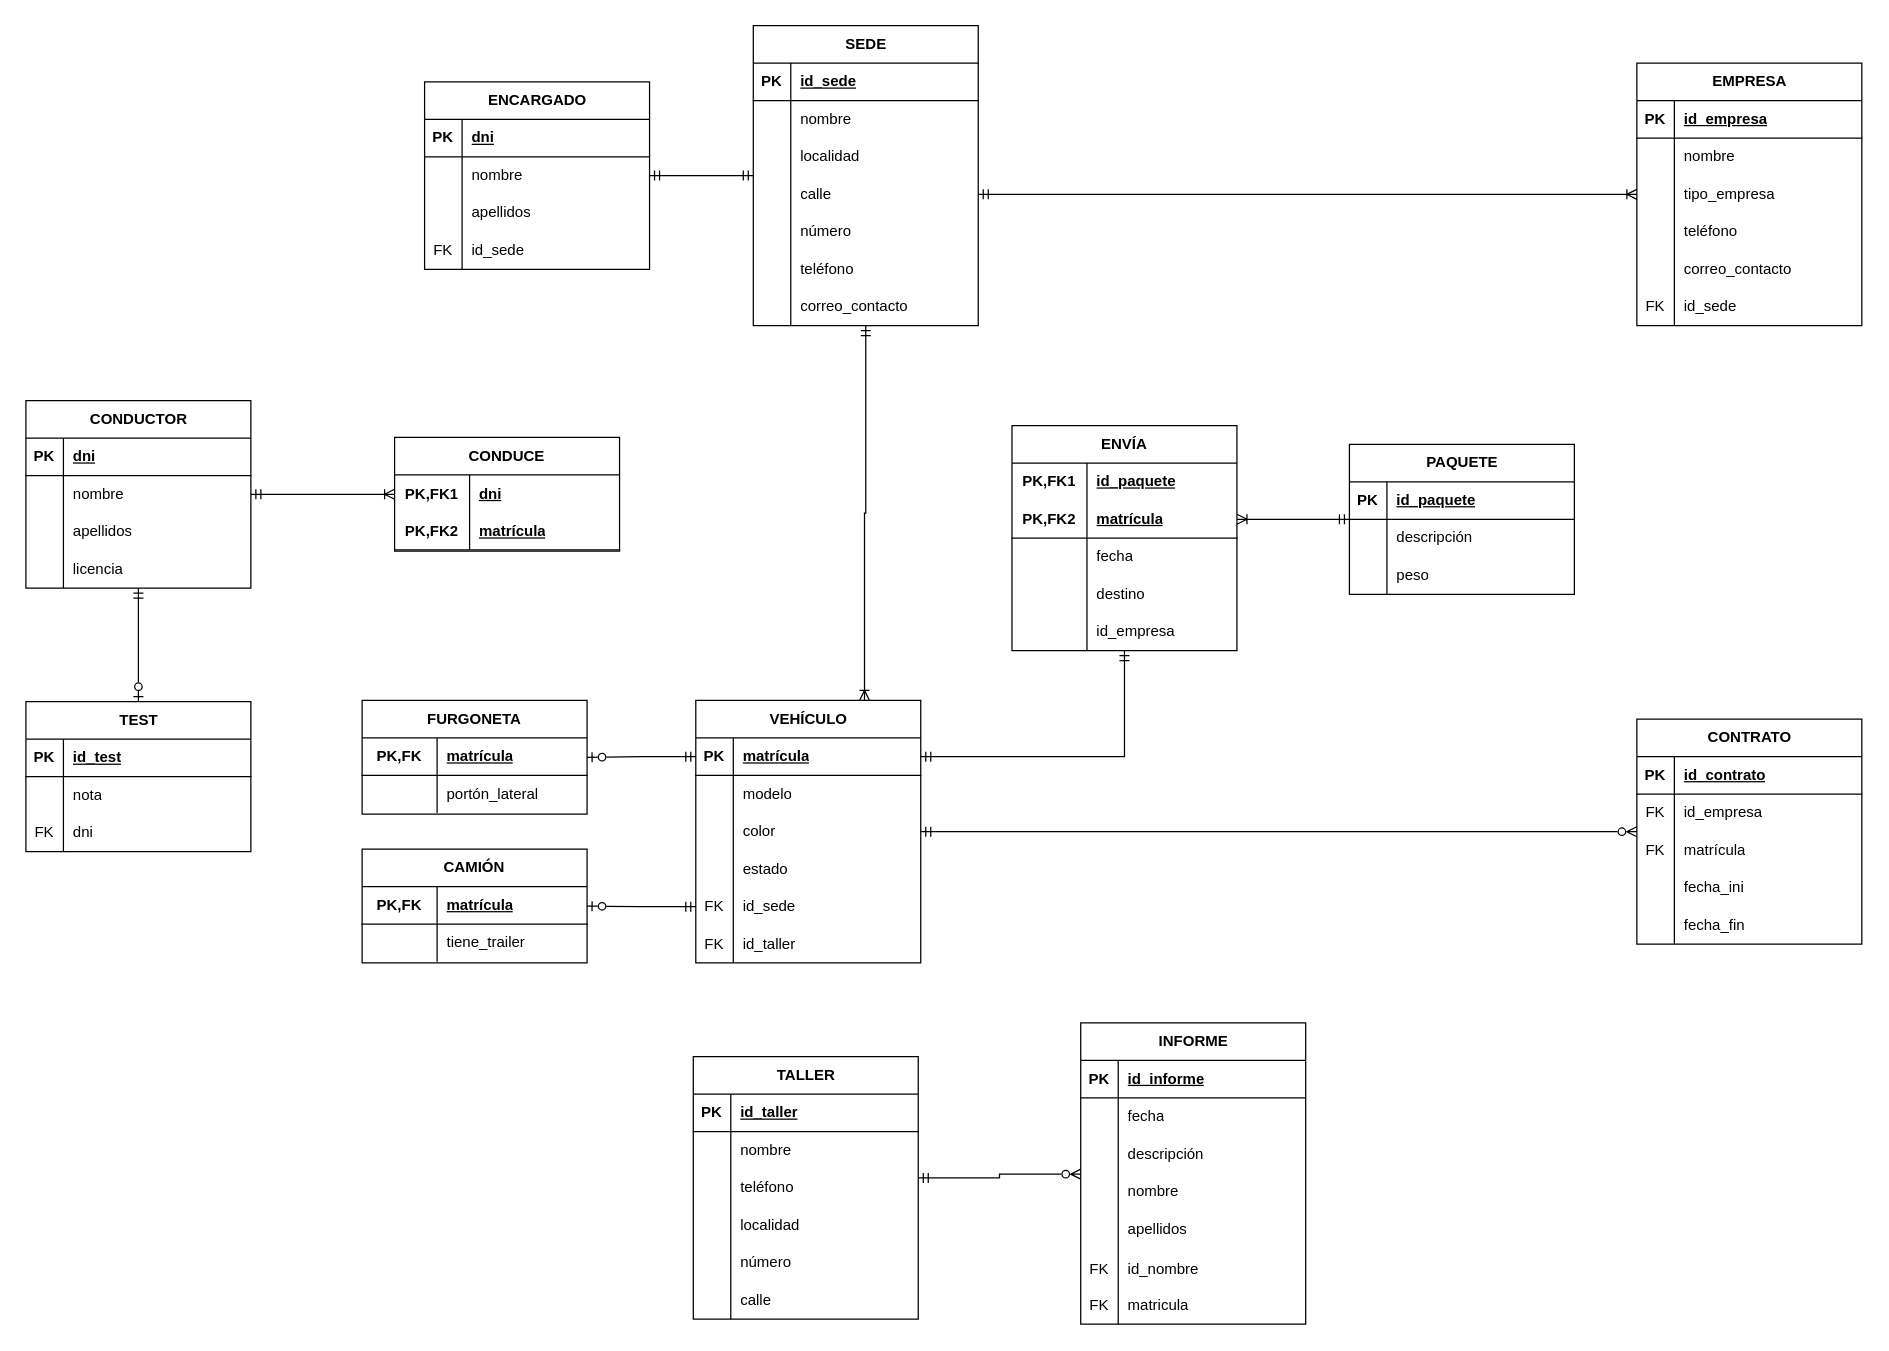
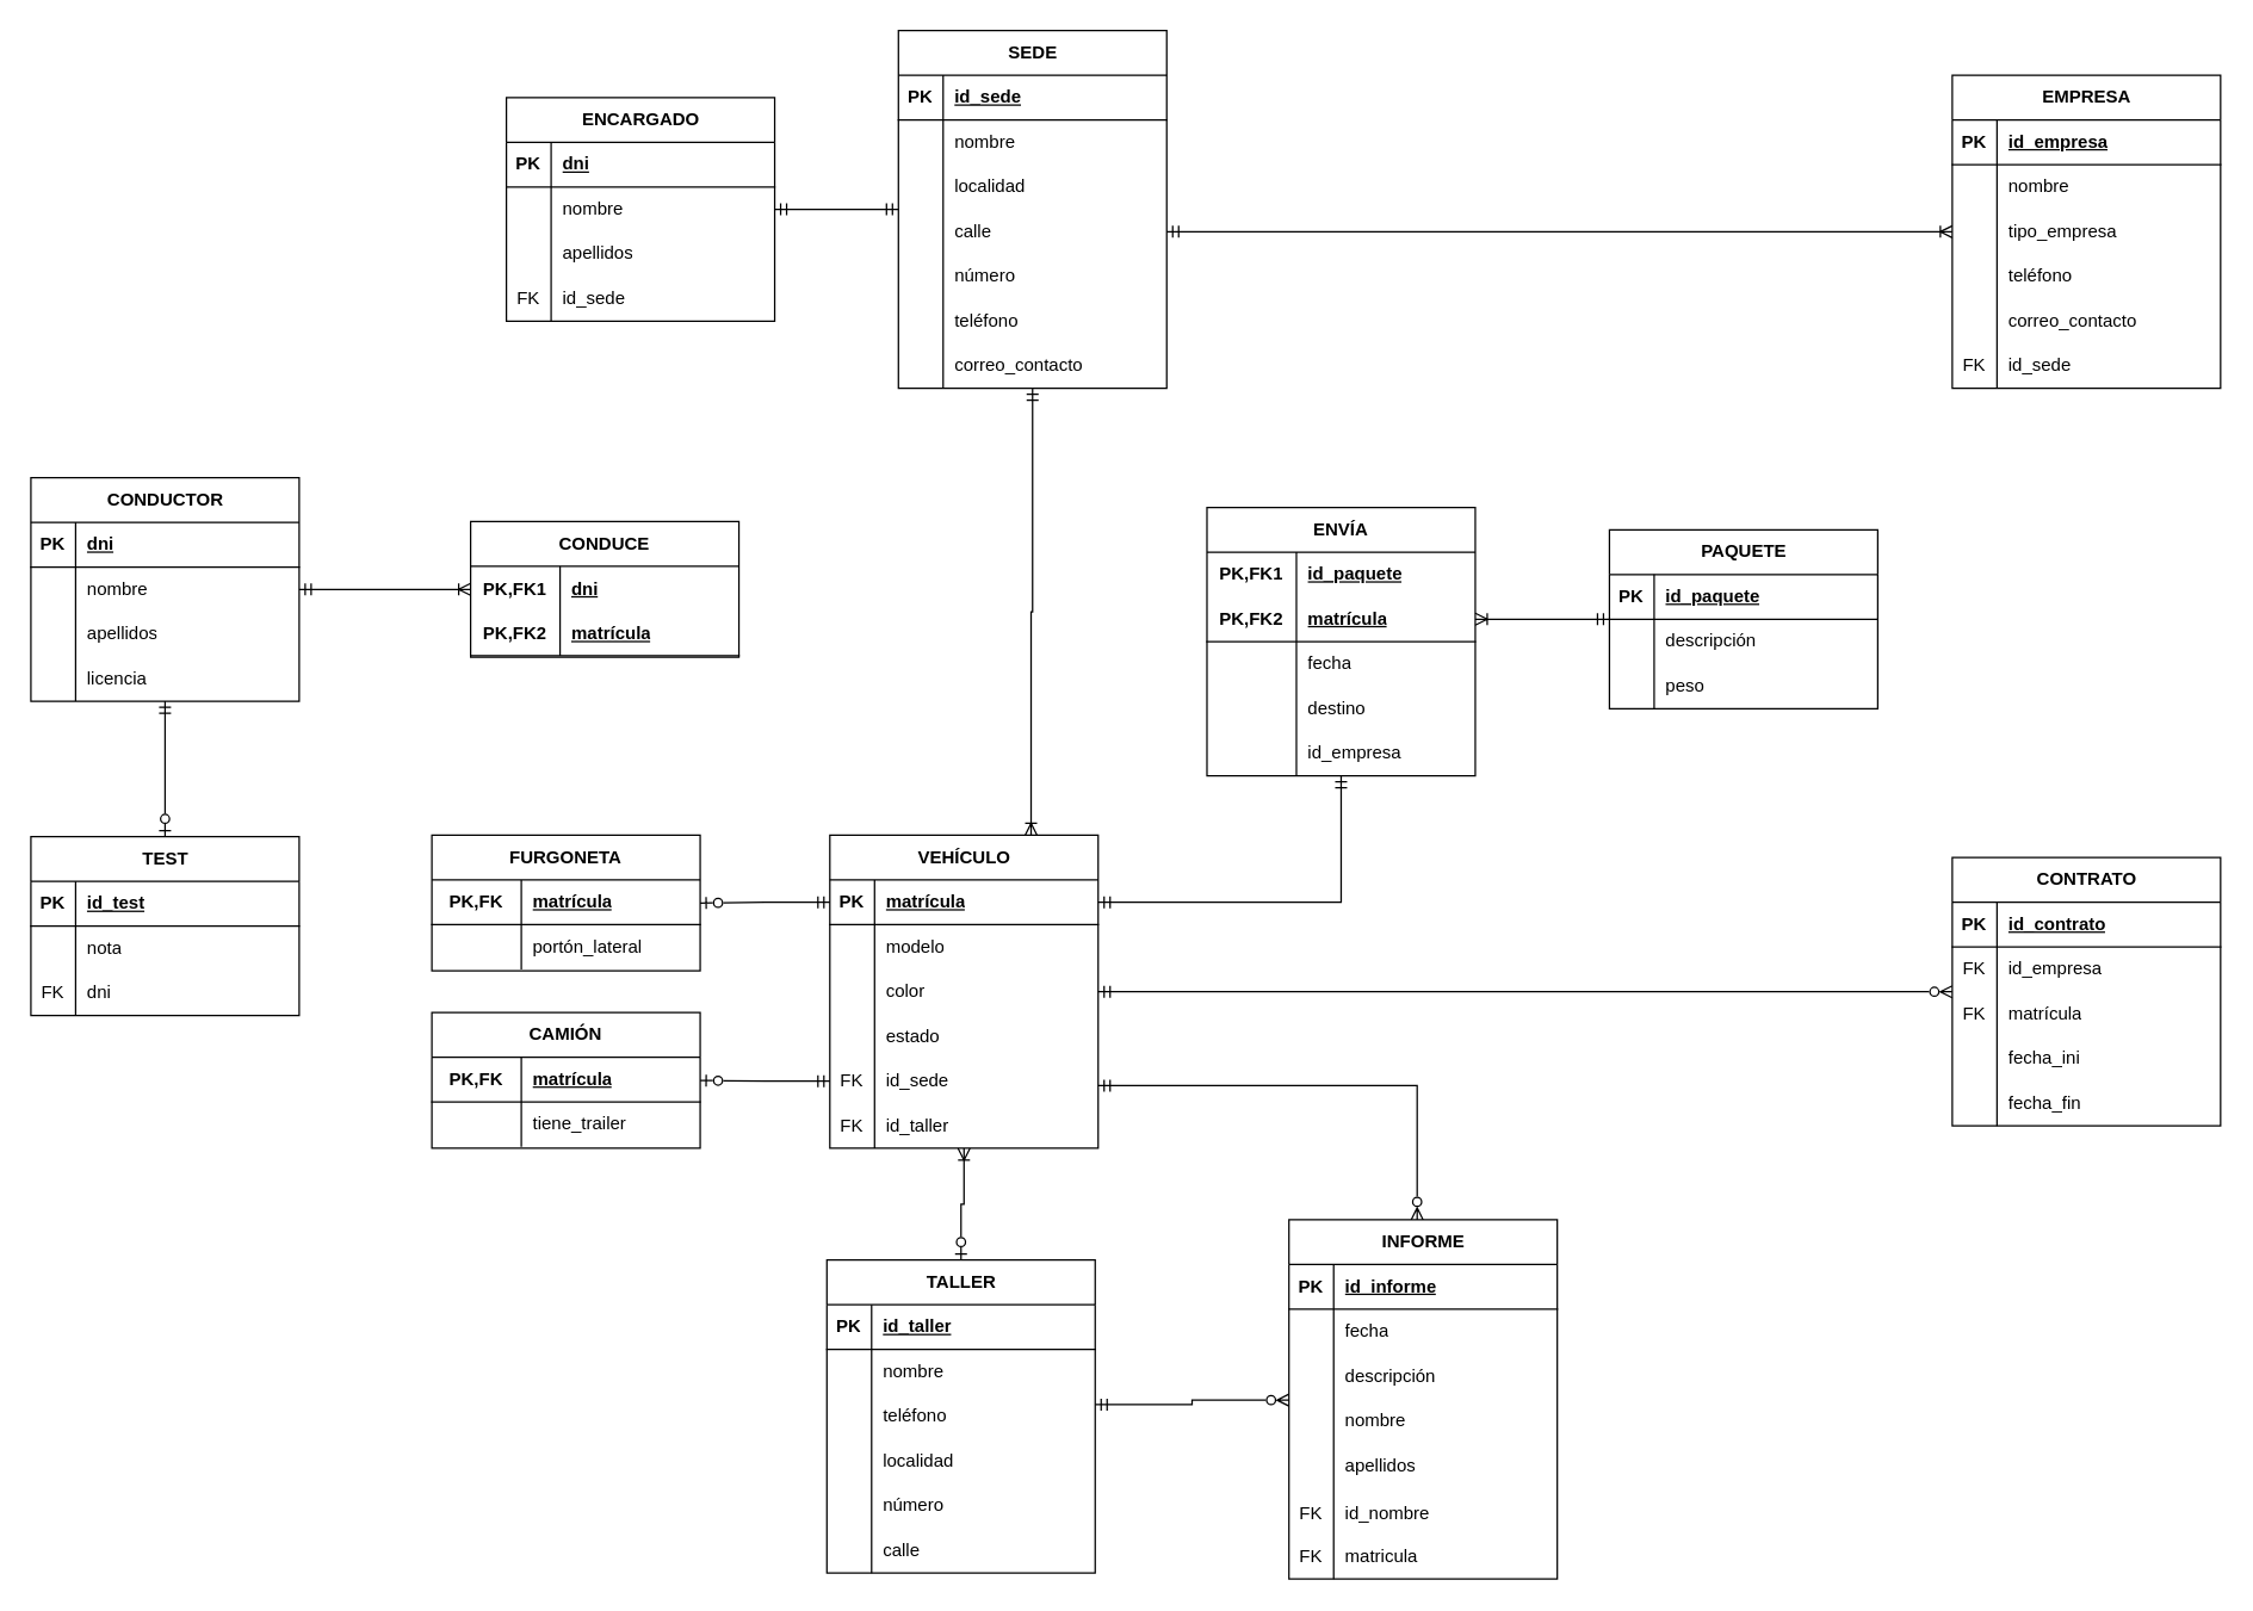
+ <mxCell id="65" style="edgeStyle=orthogonalEdgeStyle;rounded=0;orthogonalLoop=1;jettySize=auto;html=1;startArrow=ERzeroToMany;startFill=0;endArrow=ERmandOne;endFill=0;" edge="1" parent="1" source="66" target="36"><mxGeometry relative="1" as="geometry"><Array as="points"><mxPoint x="950" y="728" /></Array></mxGeometry></mxCell>
+ <mxCell id="35" style="edgeStyle=orthogonalEdgeStyle;rounded=0;orthogonalLoop=1;jettySize=auto;html=1;endArrow=ERzeroToOne;endFill=0;startArrow=ERoneToMany;startFill=0;" edge="1" parent="1" source="36" target="85"><mxGeometry relative="1" as="geometry" /></mxCell>
